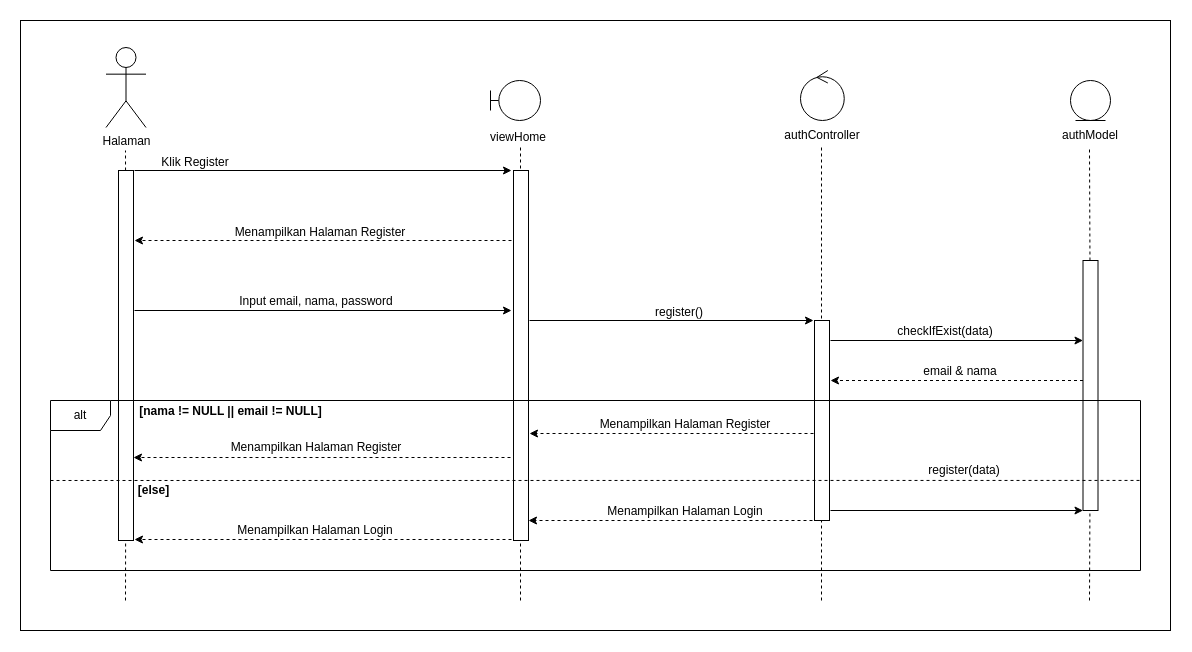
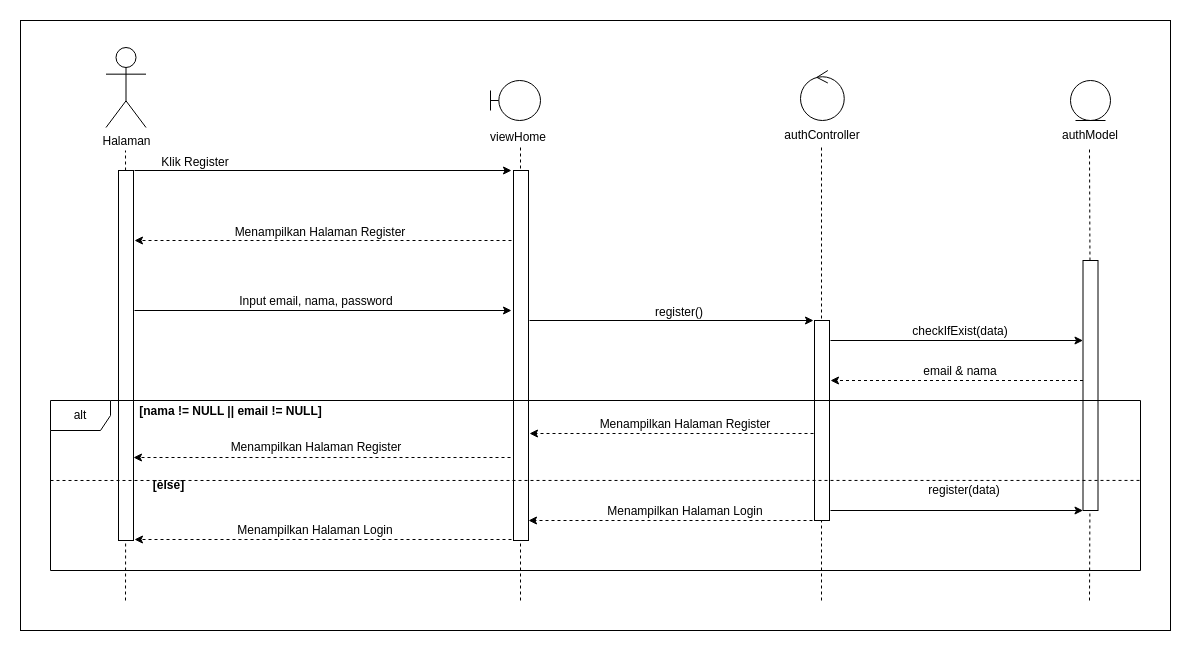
- <mxCell id="37" value="checkIfExist(data)" style="text;html=1;strokeColor=none;fillColor=none;align=center;verticalAlign=middle;whiteSpace=wrap;rounded=0;" parent="1" vertex="1"><mxGeometry x="895" y="316" width="100" height="30" as="geometry" /></mxCell>
+ <mxCell id="37" value="checkIfExist(data)" style="text;html=1;strokeColor=none;fillColor=none;align=center;verticalAlign=middle;whiteSpace=wrap;rounded=0;" parent="1" vertex="1"><mxGeometry x="910" y="316" width="100" height="30" as="geometry" /></mxCell>
- <mxCell id="43" value="register(data)" style="text;html=1;strokeColor=none;fillColor=none;align=center;verticalAlign=middle;whiteSpace=wrap;rounded=0;" parent="1" vertex="1"><mxGeometry x="914" y="455" width="100" height="30" as="geometry" /></mxCell>
+ <mxCell id="43" value="register(data)" style="text;html=1;strokeColor=none;fillColor=none;align=center;verticalAlign=middle;whiteSpace=wrap;rounded=0;" parent="1" vertex="1"><mxGeometry x="914" y="475" width="100" height="30" as="geometry" /></mxCell>
- <mxCell id="45" value="&lt;b&gt;[else]&lt;/b&gt;" style="text;html=1;strokeColor=none;fillColor=none;align=center;verticalAlign=middle;whiteSpace=wrap;rounded=0;" parent="1" vertex="1"><mxGeometry x="136" y="475" width="35" height="30" as="geometry" /></mxCell>
+ <mxCell id="45" value="&lt;b&gt;[else]&lt;/b&gt;" style="text;html=1;strokeColor=none;fillColor=none;align=center;verticalAlign=middle;whiteSpace=wrap;rounded=0;" parent="1" vertex="1"><mxGeometry x="151" y="470" width="35" height="30" as="geometry" /></mxCell>
